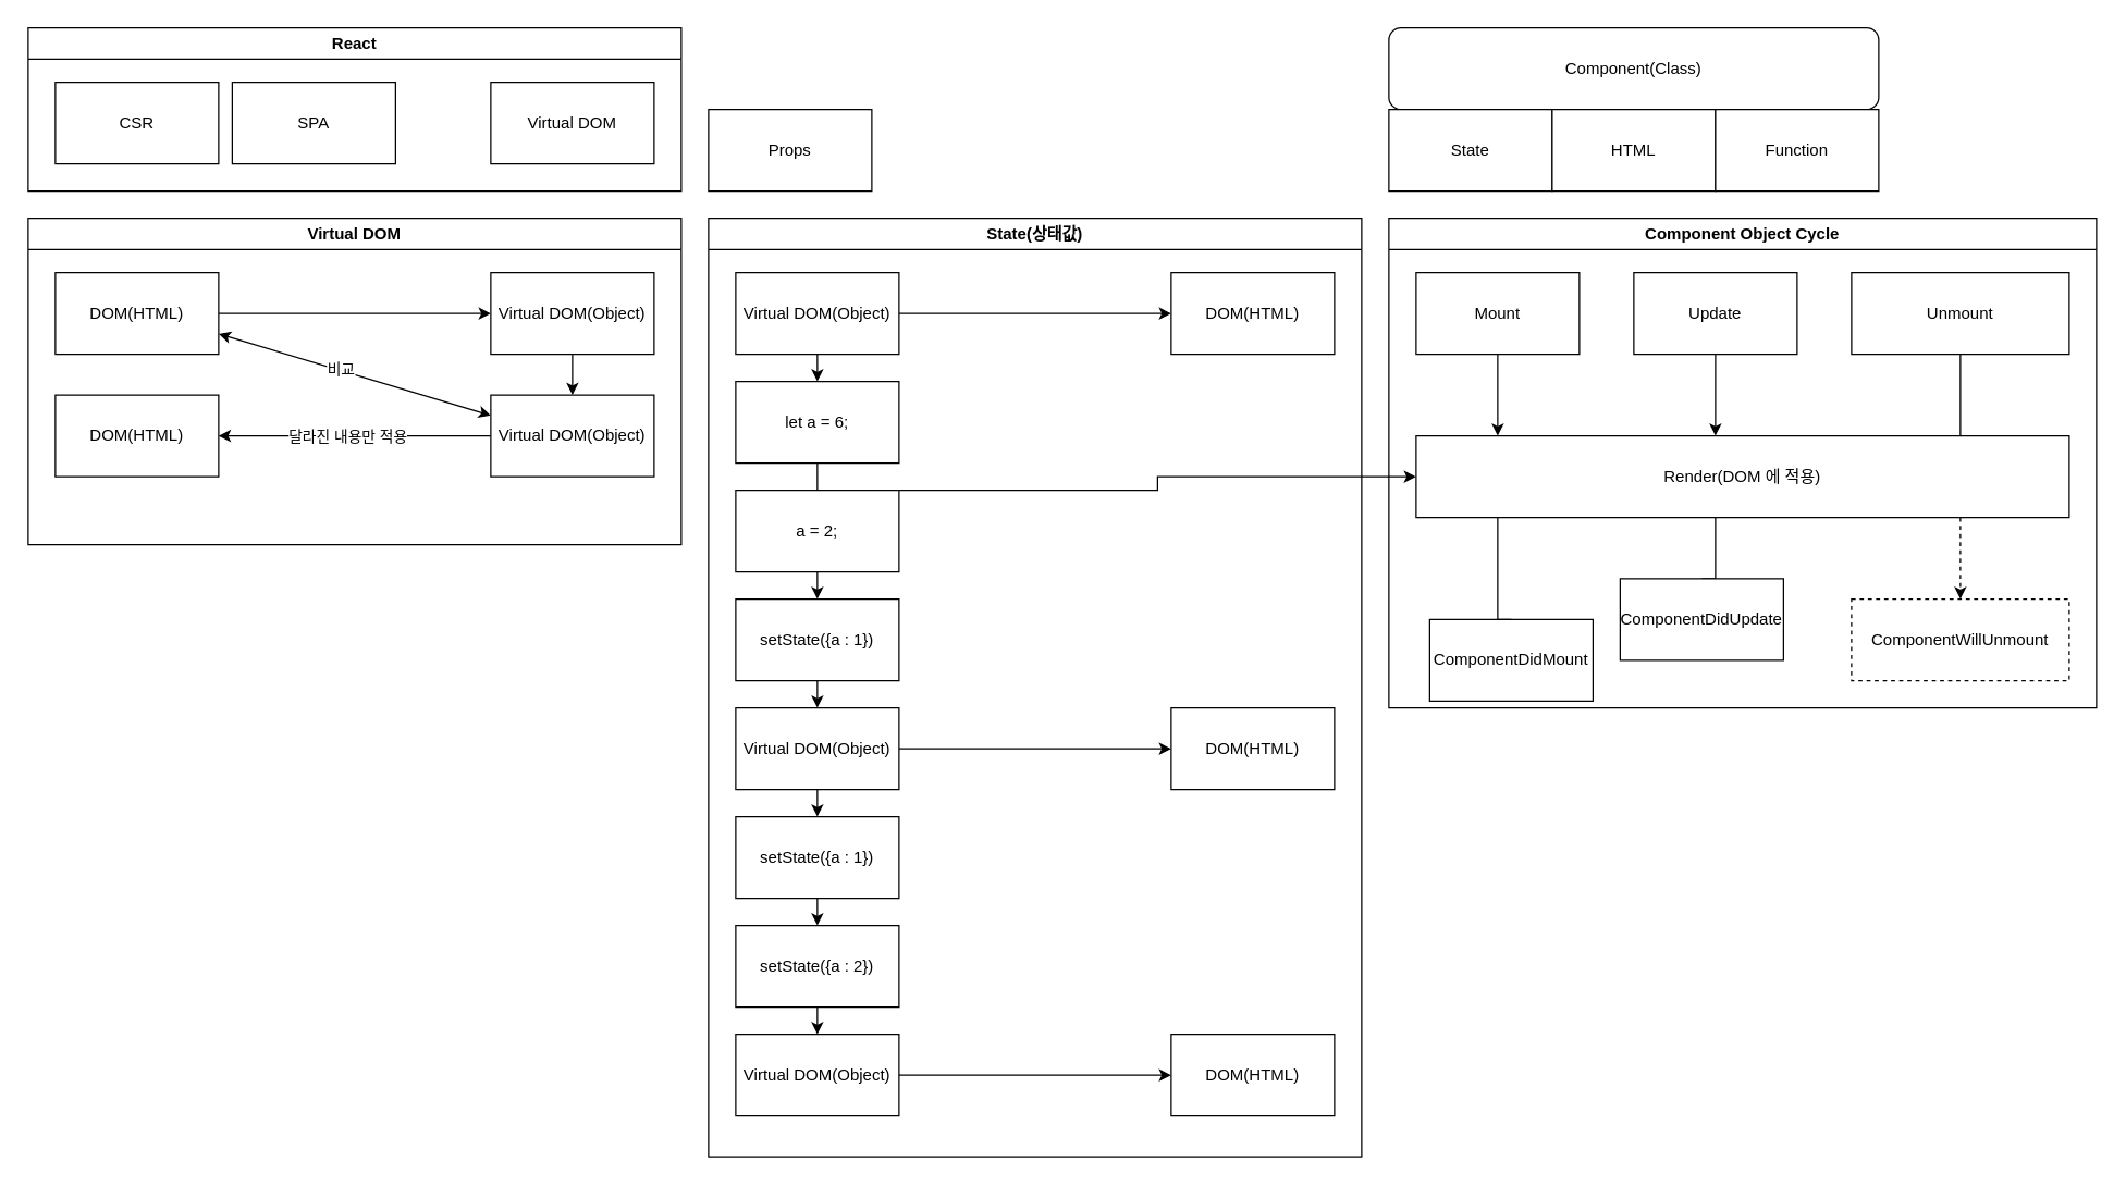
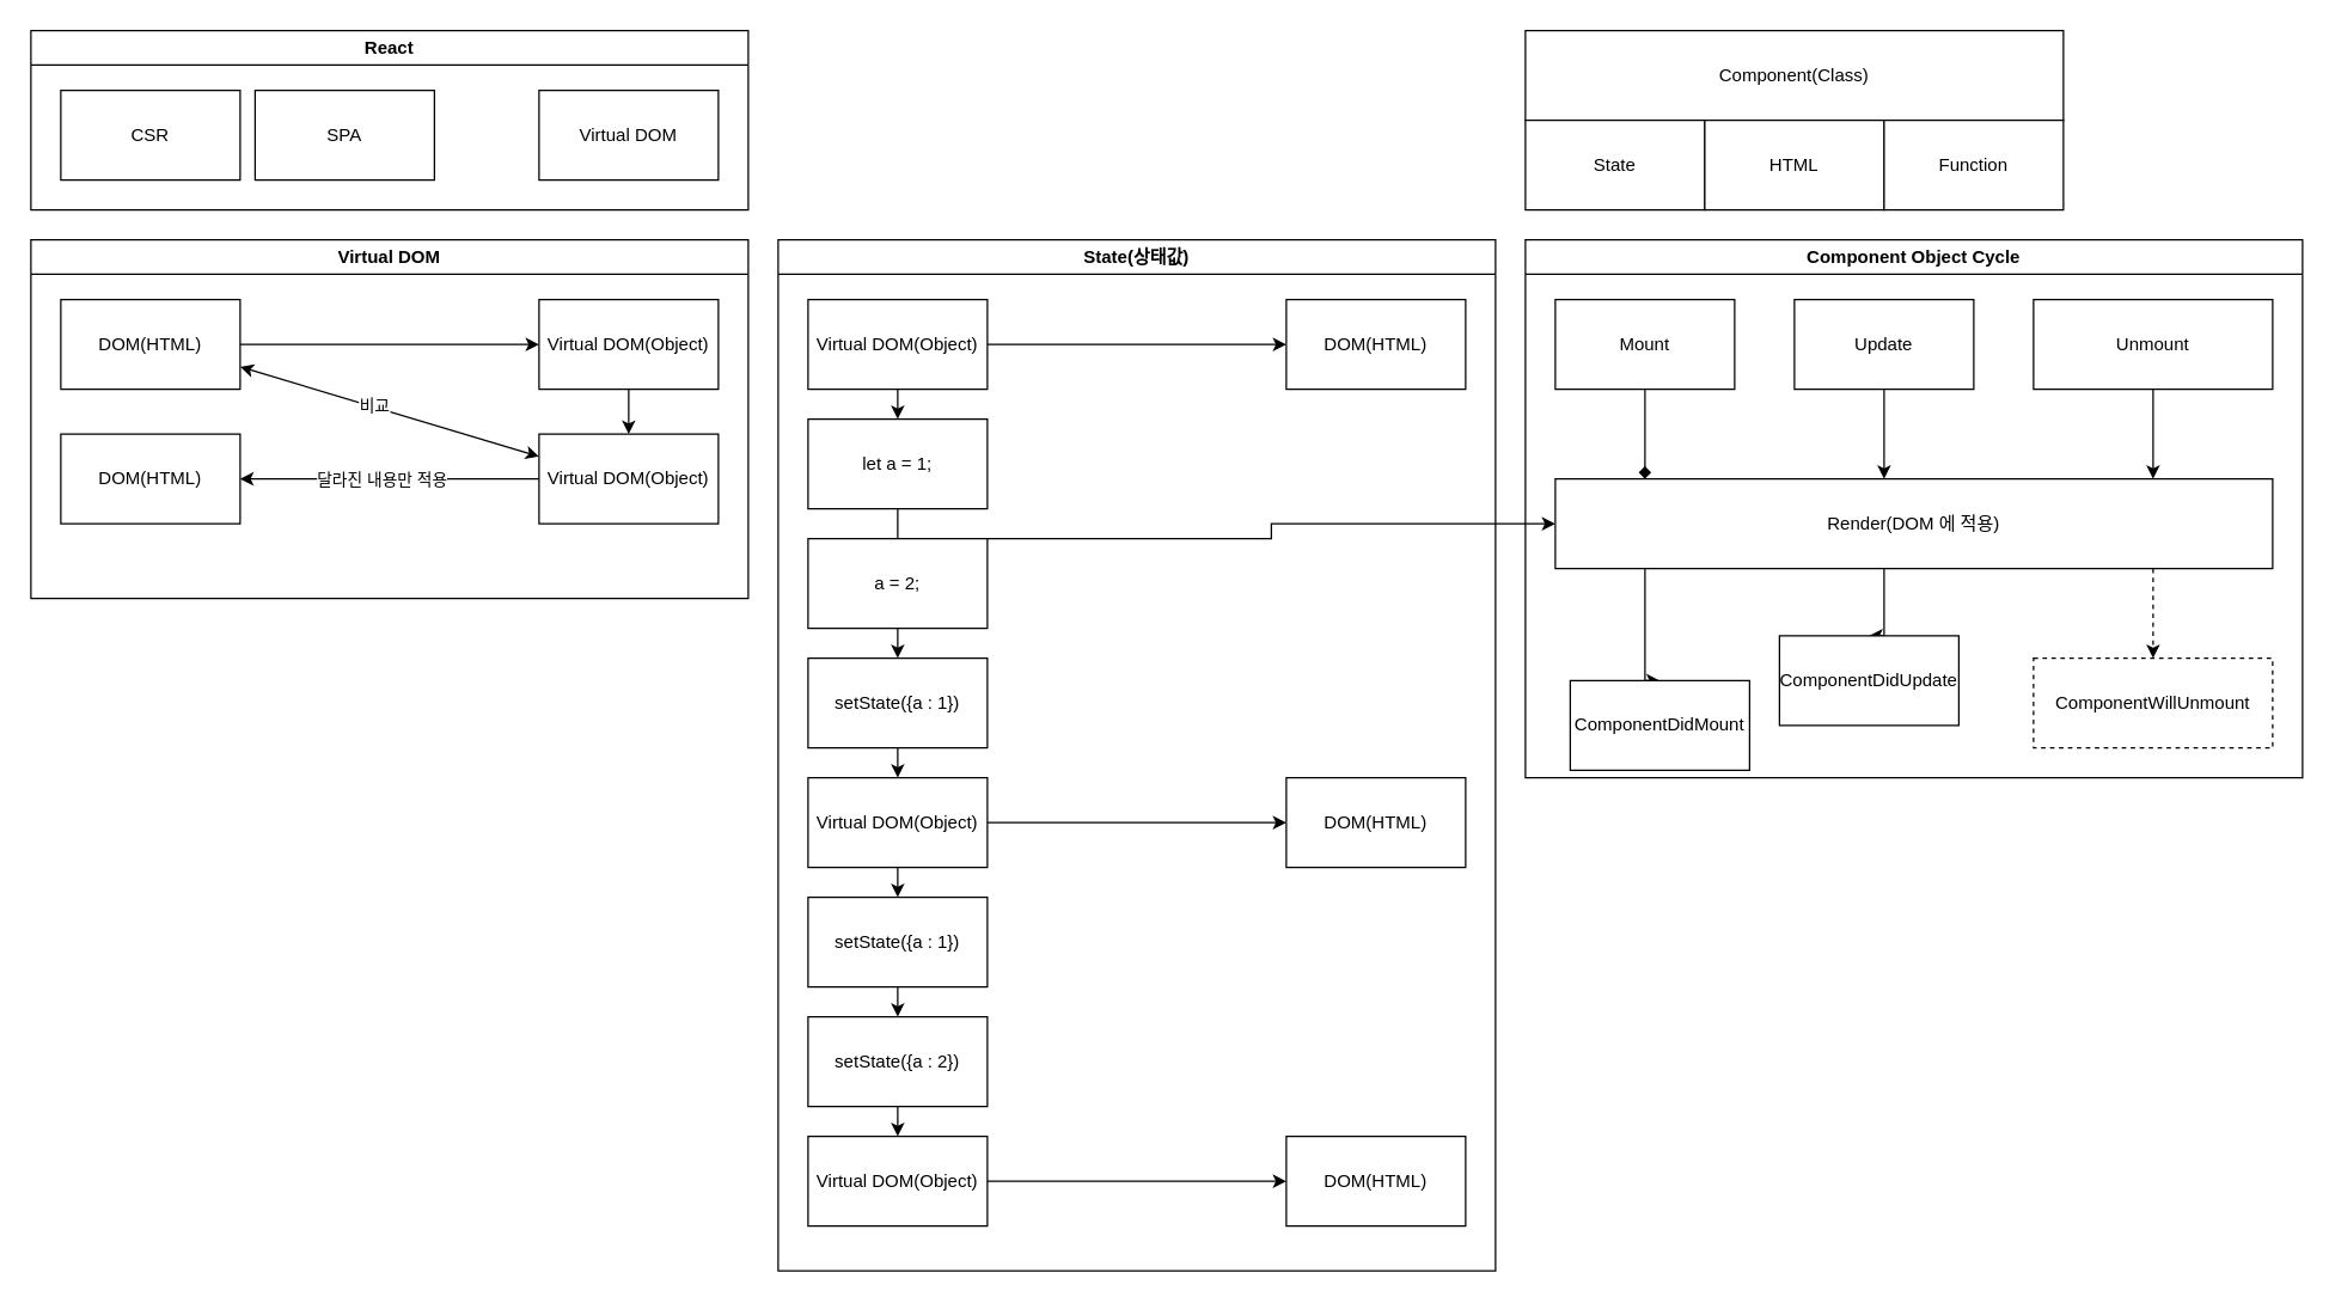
- <mxCell id="54" value="Component(Class)" style="whiteSpace=wrap;html=1;rounded=1;" vertex="1" parent="1"><mxGeometry x="1020" y="20" width="360" height="60" as="geometry" /></mxCell>
+ <mxCell id="54" value="Component(Class)" style="rounded=0;whiteSpace=wrap;html=1;" vertex="1" parent="1"><mxGeometry x="1020" y="20" width="360" height="60" as="geometry" /></mxCell>
- <mxCell id="53" value="Props" style="rounded=0;whiteSpace=wrap;html=1;" vertex="1" parent="1"><mxGeometry x="520" y="80" width="120" height="60" as="geometry" /></mxCell>
- <mxCell id="22" value="let a = 6;" style="rounded=0;whiteSpace=wrap;html=1;" vertex="1" parent="17"><mxGeometry x="20" y="120" width="120" height="60" as="geometry" /></mxCell>
+ <mxCell id="22" value="let a = 1;" style="rounded=0;whiteSpace=wrap;html=1;" vertex="1" parent="17"><mxGeometry x="20" y="120" width="120" height="60" as="geometry" /></mxCell>
- <mxCell id="40" style="edgeStyle=orthogonalEdgeStyle;rounded=0;orthogonalLoop=1;jettySize=auto;html=1;exitX=0.5;exitY=1;exitDx=0;exitDy=0;" edge="1" parent="39" source="41" target="45"><mxGeometry relative="1" as="geometry"><mxPoint x="230" y="130" as="targetPoint" /><Array as="points"><mxPoint x="80" y="110" /><mxPoint x="80" y="110" /></Array></mxGeometry></mxCell>
+ <mxCell id="40" style="edgeStyle=orthogonalEdgeStyle;rounded=0;orthogonalLoop=1;jettySize=auto;html=1;exitX=0.5;exitY=1;exitDx=0;exitDy=0;endArrow=diamond;" edge="1" parent="39" source="41" target="45"><mxGeometry relative="1" as="geometry"><mxPoint x="230" y="130" as="targetPoint" /><Array as="points"><mxPoint x="80" y="110" /><mxPoint x="80" y="110" /></Array></mxGeometry></mxCell>
- <mxCell id="50" style="edgeStyle=orthogonalEdgeStyle;rounded=0;orthogonalLoop=1;jettySize=auto;html=1;exitX=0.5;exitY=1;exitDx=0;exitDy=0;endArrow=none;" edge="1" parent="39" source="51" target="45"><mxGeometry relative="1" as="geometry"><Array as="points"><mxPoint x="420" y="100" /><mxPoint x="420" y="100" /></Array></mxGeometry></mxCell>
+ <mxCell id="50" style="edgeStyle=orthogonalEdgeStyle;rounded=0;orthogonalLoop=1;jettySize=auto;html=1;exitX=0.5;exitY=1;exitDx=0;exitDy=0;" edge="1" parent="39" source="51" target="45"><mxGeometry relative="1" as="geometry"><Array as="points"><mxPoint x="420" y="100" /><mxPoint x="420" y="100" /></Array></mxGeometry></mxCell>
- <mxCell id="43" style="edgeStyle=orthogonalEdgeStyle;rounded=0;orthogonalLoop=1;jettySize=auto;html=1;entryX=0.5;entryY=0;entryDx=0;entryDy=0;endArrow=none;" edge="1" parent="39" source="45" target="49"><mxGeometry relative="1" as="geometry"><Array as="points"><mxPoint x="240" y="260" /><mxPoint x="240" y="260" /></Array></mxGeometry></mxCell>
+ <mxCell id="43" style="edgeStyle=orthogonalEdgeStyle;rounded=0;orthogonalLoop=1;jettySize=auto;html=1;entryX=0.5;entryY=0;entryDx=0;entryDy=0;" edge="1" parent="39" source="45" target="49"><mxGeometry relative="1" as="geometry"><Array as="points"><mxPoint x="240" y="260" /><mxPoint x="240" y="260" /></Array></mxGeometry></mxCell>
- <mxCell id="42" style="rounded=0;orthogonalLoop=1;jettySize=auto;html=1;entryX=0.5;entryY=0;entryDx=0;entryDy=0;edgeStyle=orthogonalEdgeStyle;endArrow=none;" edge="1" parent="39" source="45" target="46"><mxGeometry relative="1" as="geometry"><mxPoint x="250" y="290" as="sourcePoint" /><Array as="points"><mxPoint x="80" y="250" /><mxPoint x="80" y="250" /></Array></mxGeometry></mxCell>
+ <mxCell id="42" style="rounded=0;orthogonalLoop=1;jettySize=auto;html=1;entryX=0.5;entryY=0;entryDx=0;entryDy=0;edgeStyle=orthogonalEdgeStyle;" edge="1" parent="39" source="45" target="46"><mxGeometry relative="1" as="geometry"><mxPoint x="250" y="290" as="sourcePoint" /><Array as="points"><mxPoint x="80" y="250" /><mxPoint x="80" y="250" /></Array></mxGeometry></mxCell>
